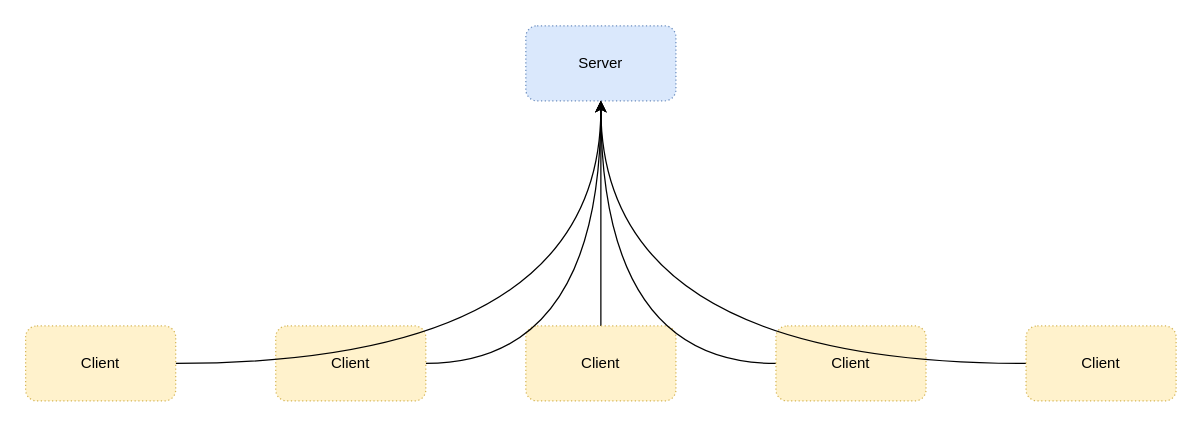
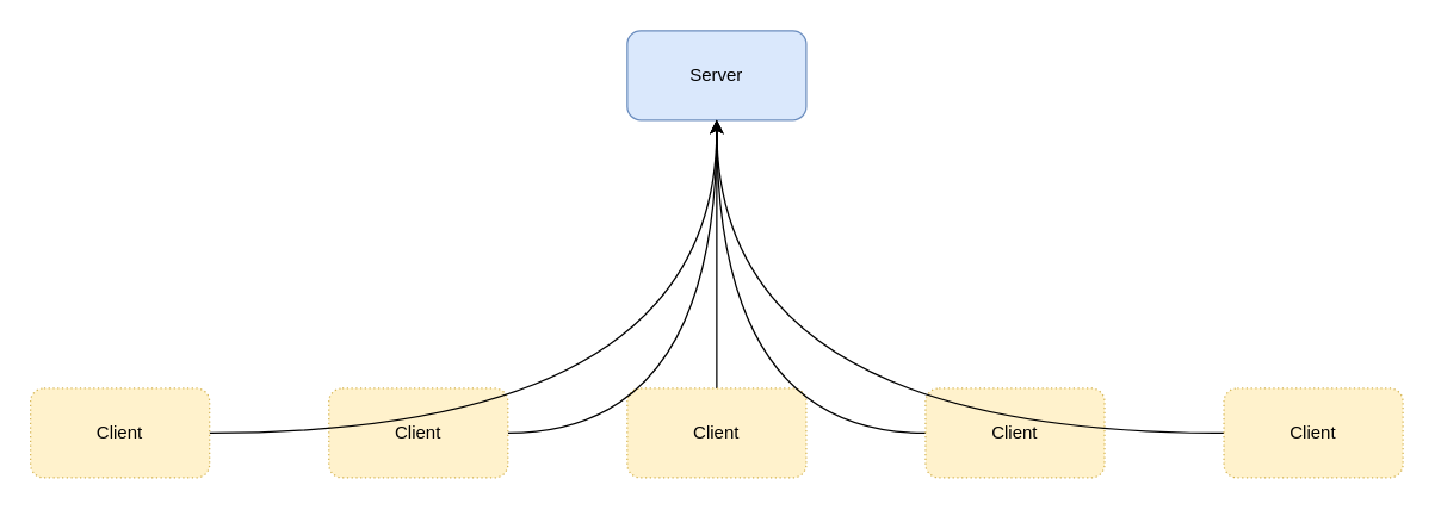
- <mxCell id="2" value="Server" style="rounded=1;whiteSpace=wrap;html=1;dashed=1;dashPattern=1 2;strokeColor=#6c8ebf;fillColor=#dae8fc;" parent="1" vertex="1"><mxGeometry x="420" y="20" width="120" height="60" as="geometry" /></mxCell>
+ <mxCell id="2" value="Server" style="rounded=1;whiteSpace=wrap;html=1;dashed=0;dashPattern=1 2;strokeColor=#6c8ebf;fillColor=#dae8fc;" parent="1" vertex="1"><mxGeometry x="420" y="20" width="120" height="60" as="geometry" /></mxCell>
